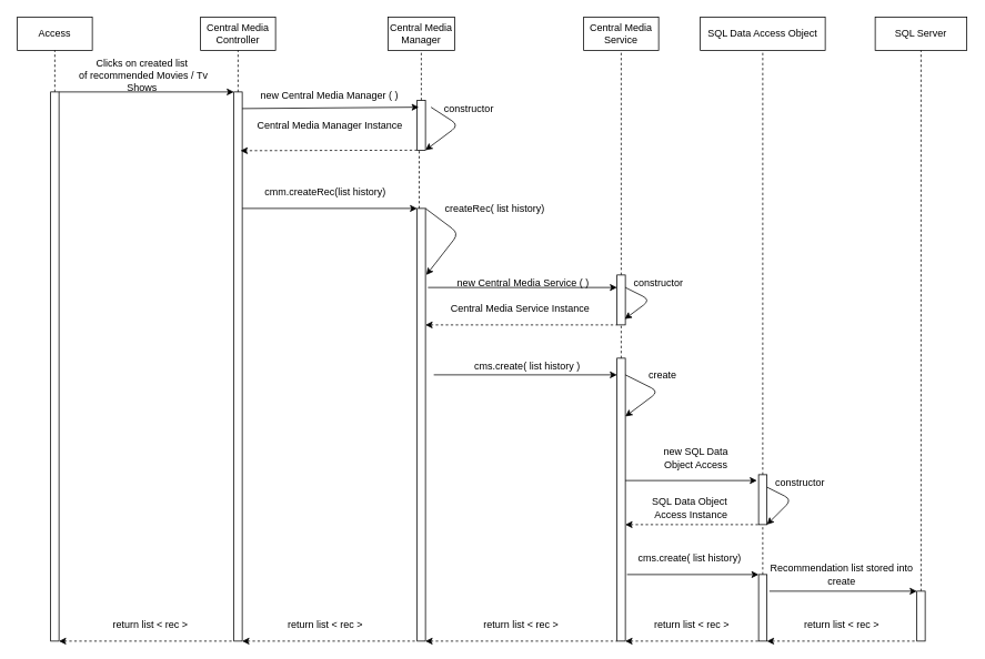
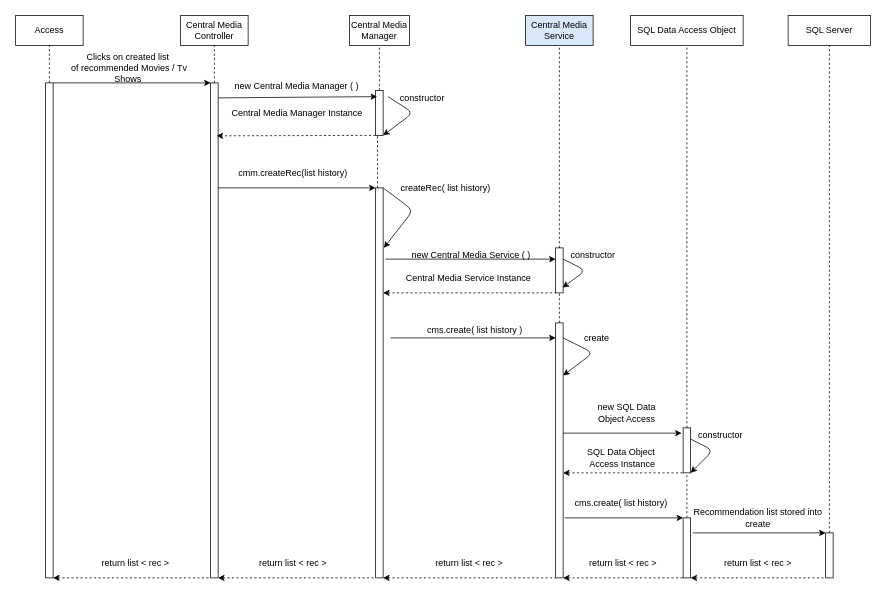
- <mxCell id="23" value="Central Media Service" style="rounded=0;whiteSpace=wrap;html=1;" parent="1" vertex="1"><mxGeometry x="700" y="20" width="90" height="40" as="geometry" /></mxCell>
+ <mxCell id="23" value="Central Media Service" style="rounded=0;whiteSpace=wrap;html=1;fillColor=#dae8fc;" parent="1" vertex="1"><mxGeometry x="700" y="20" width="90" height="40" as="geometry" /></mxCell>
